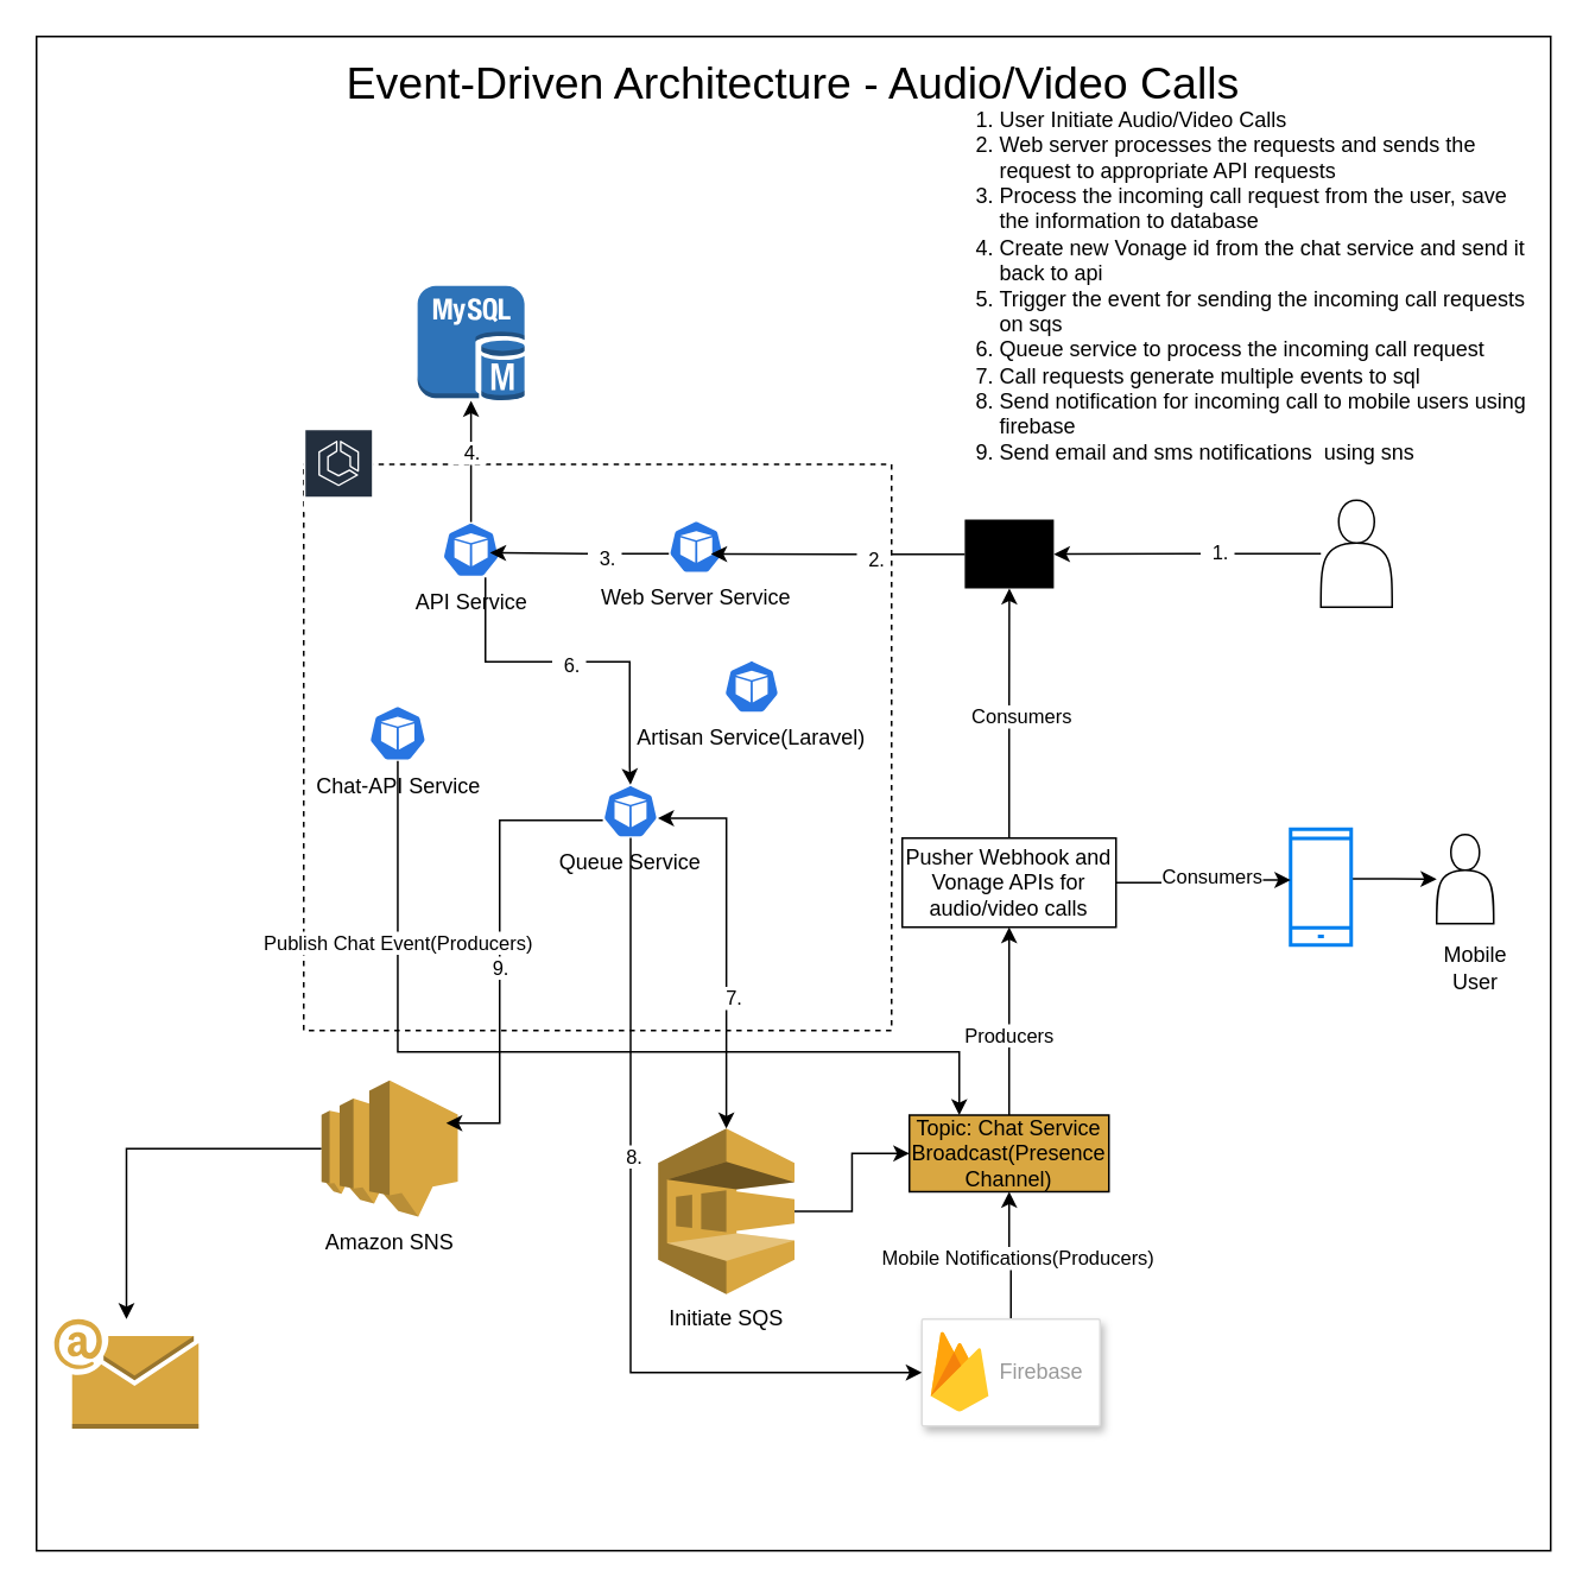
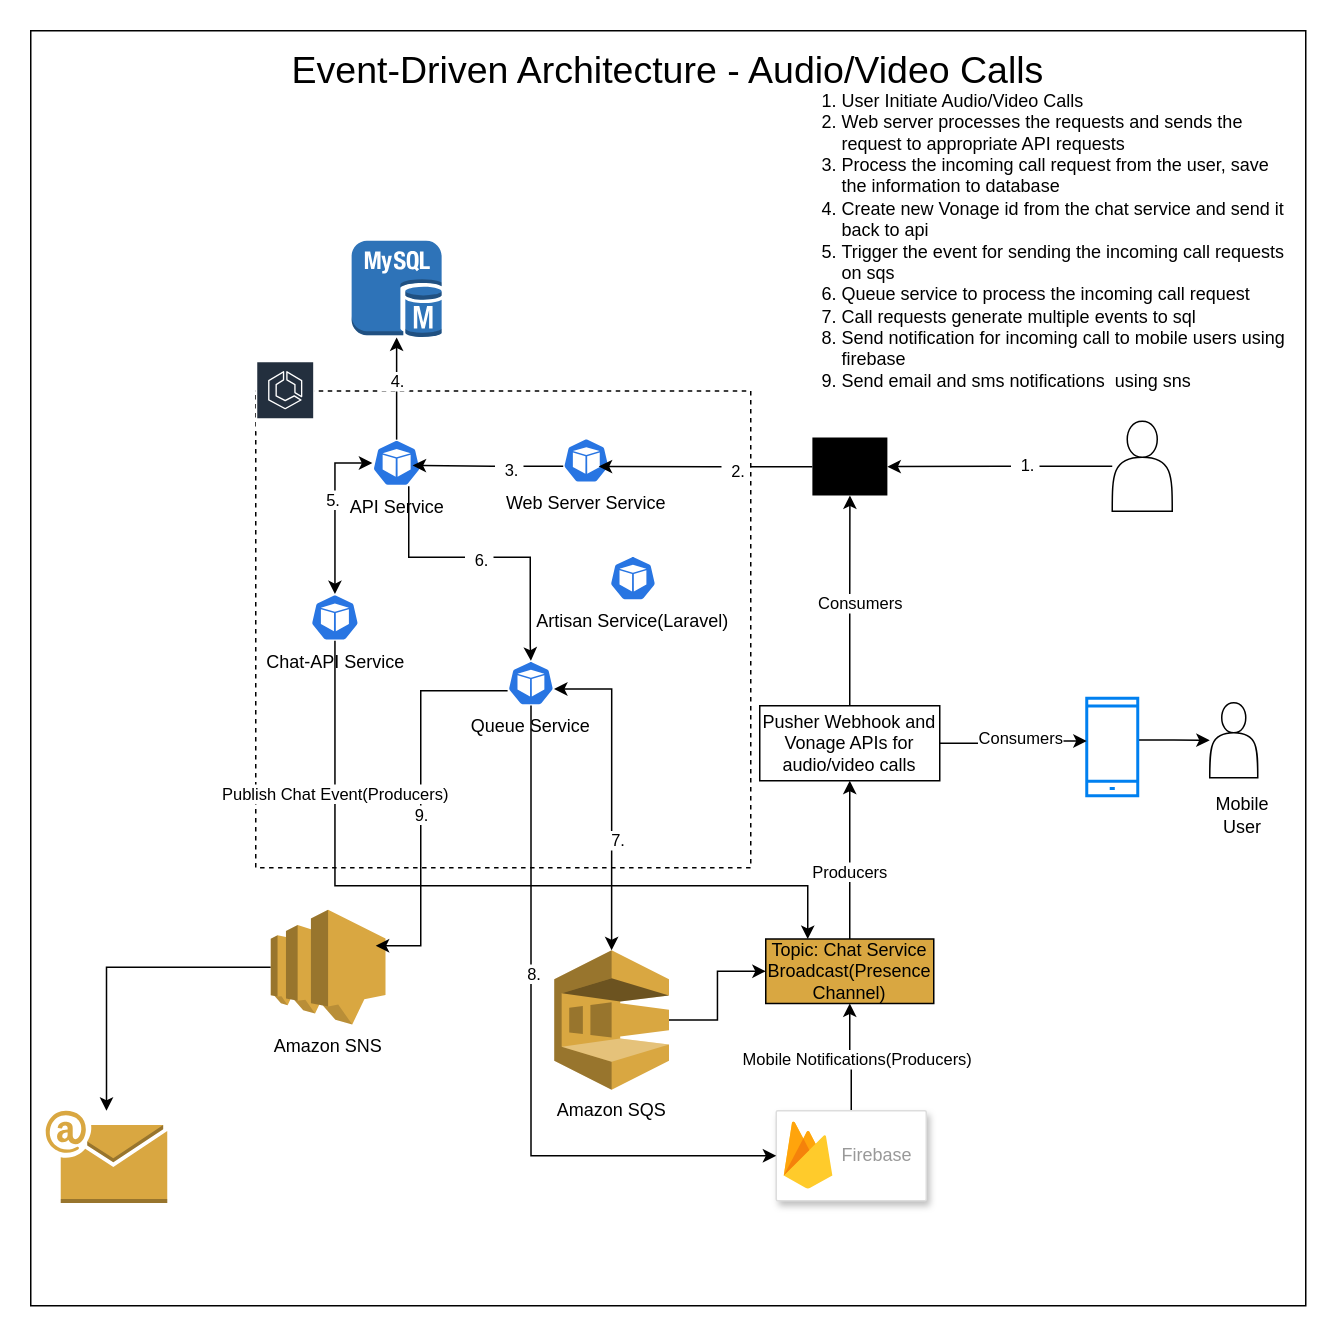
+ <mxCell id="7" style="edgeStyle=orthogonalEdgeStyle;rounded=0;orthogonalLoop=1;jettySize=auto;html=1;startArrow=classic;startFill=1;" edge="1" parent="4" source="9" target="17"><mxGeometry relative="1" as="geometry" /></mxCell>
+ <mxCell id="8" value="&amp;nbsp; 5.&amp;nbsp;" style="edgeLabel;html=1;align=center;verticalAlign=middle;resizable=0;points=[];" vertex="1" connectable="0" parent="7"><mxGeometry x="-0.115" y="-3" relative="1" as="geometry"><mxPoint y="-1" as="offset" /></mxGeometry></mxCell>
- <mxCell id="19" value="Initiate SQS" style="outlineConnect=0;dashed=0;verticalLabelPosition=bottom;verticalAlign=top;align=center;html=1;shape=mxgraph.aws3.sqs;fillColor=#D9A741;gradientColor=none;" vertex="1" parent="1"><mxGeometry x="369" y="633" width="76.5" height="93" as="geometry" /></mxCell>
+ <mxCell id="19" value="Amazon SQS" style="outlineConnect=0;dashed=0;verticalLabelPosition=bottom;verticalAlign=top;align=center;html=1;shape=mxgraph.aws3.sqs;fillColor=#D9A741;gradientColor=none;" vertex="1" parent="1"><mxGeometry x="369" y="633" width="76.5" height="93" as="geometry" /></mxCell>
